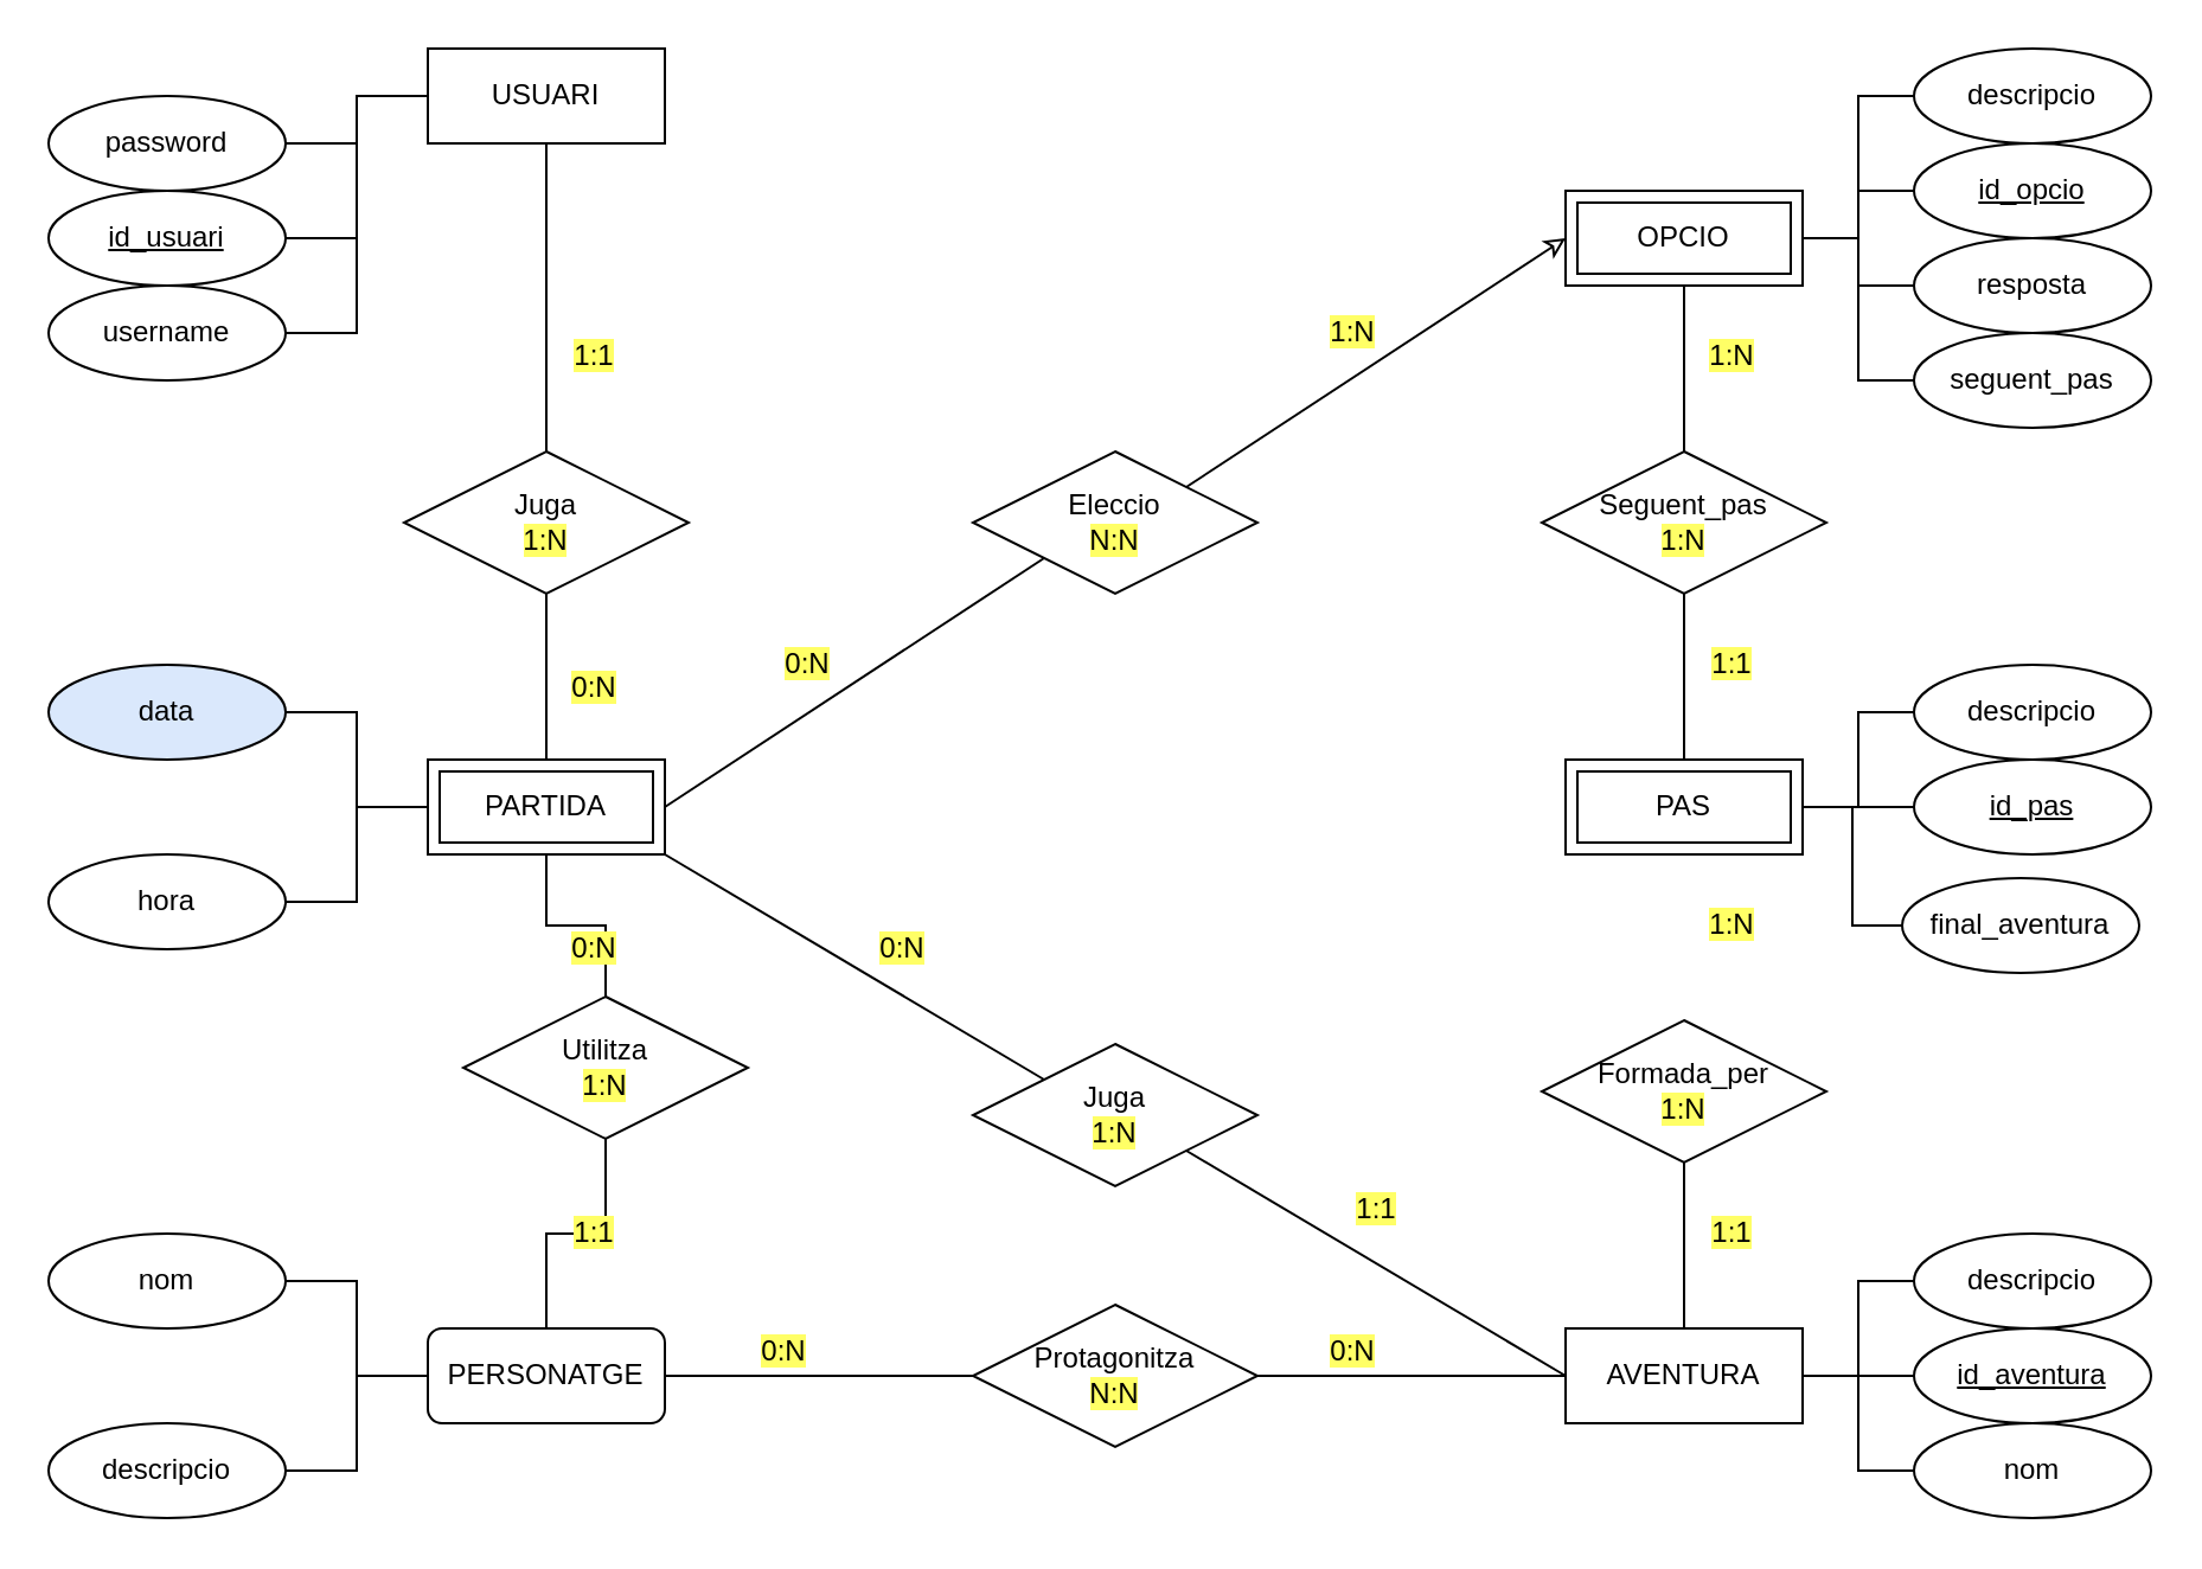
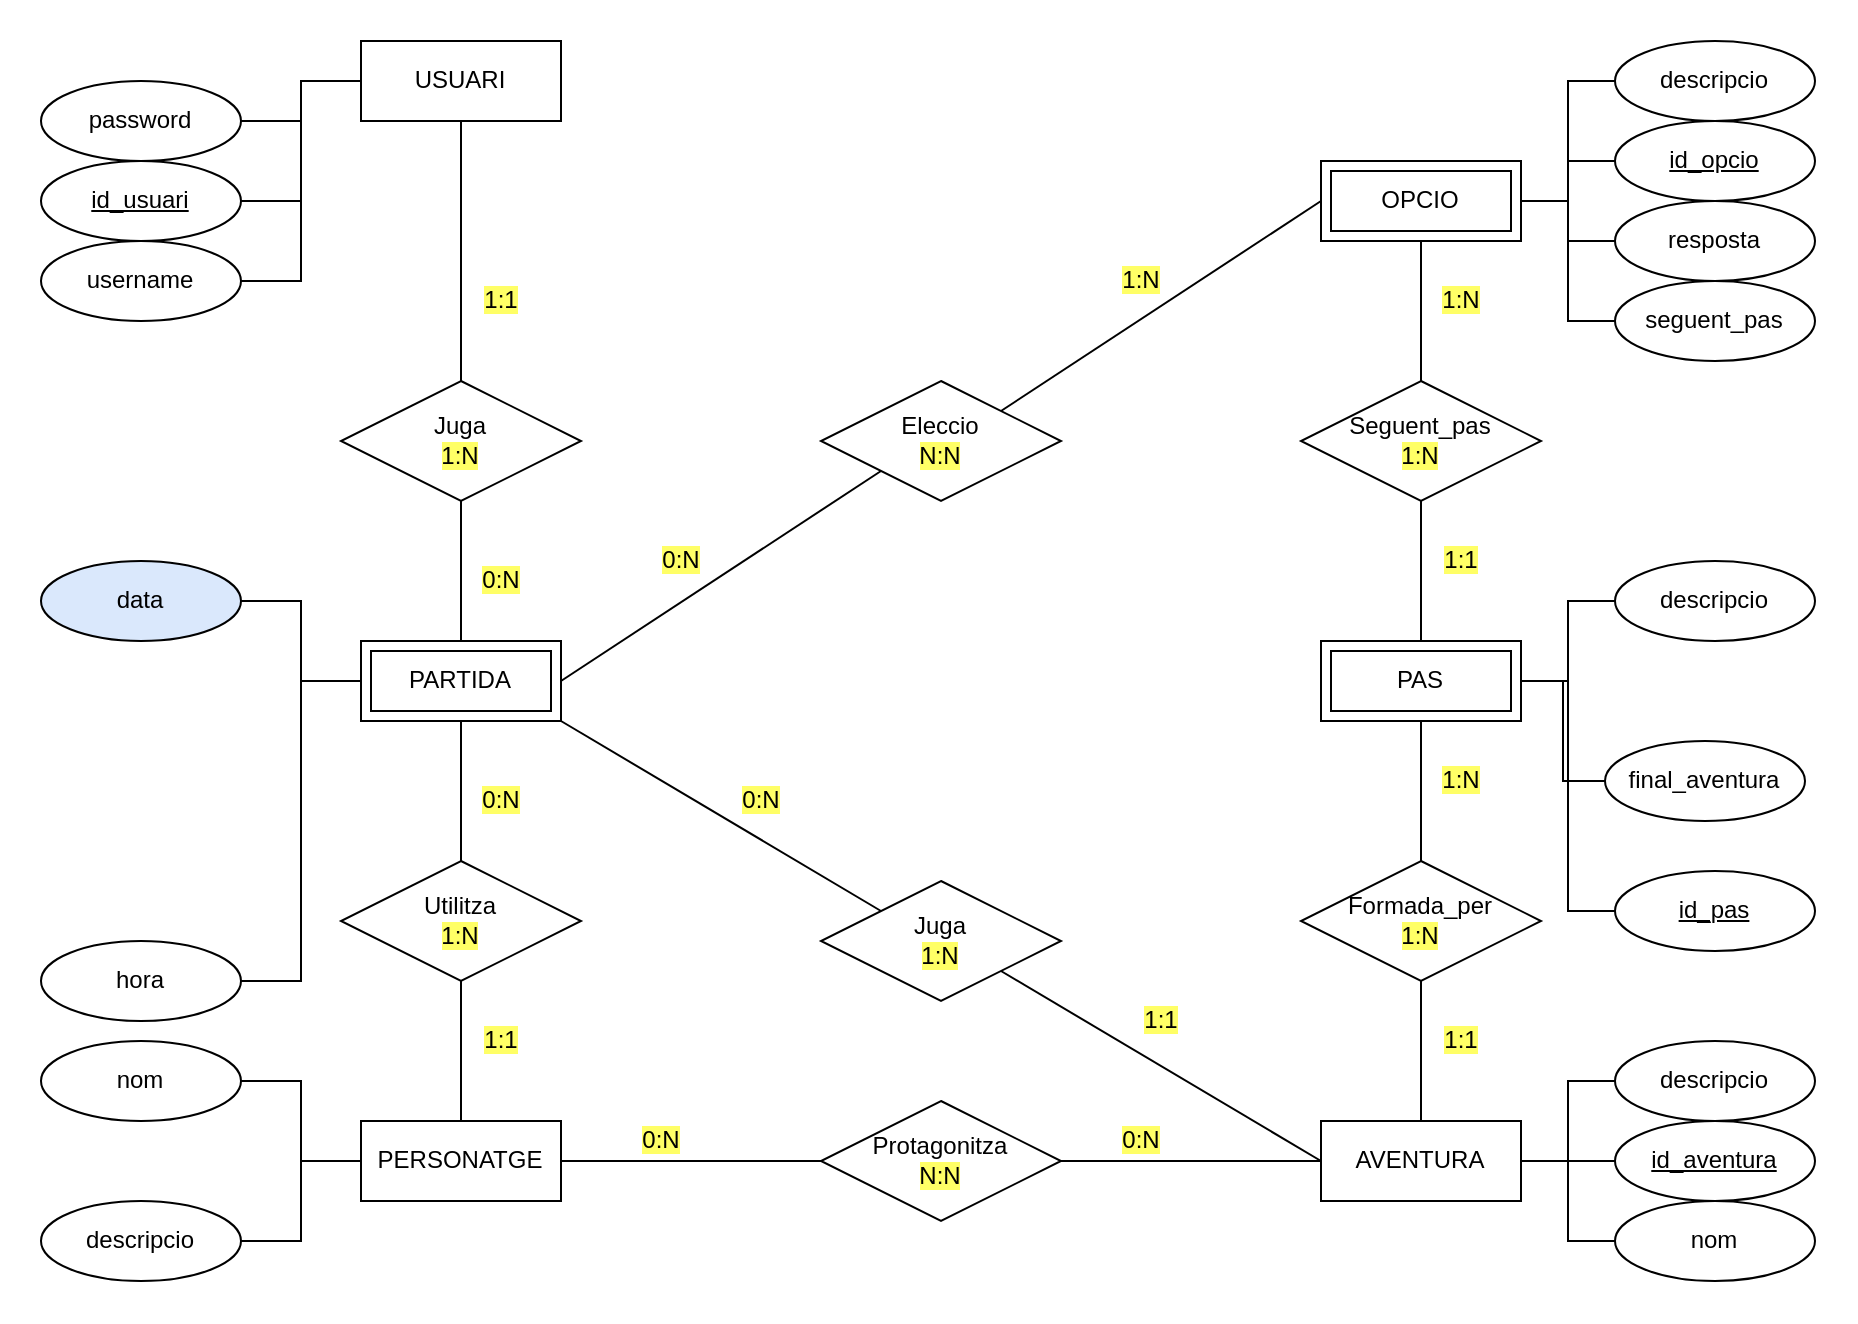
- <mxCell id="26" style="edgeStyle=none;rounded=0;orthogonalLoop=1;jettySize=auto;html=1;exitX=1;exitY=0;exitDx=0;exitDy=0;entryX=0;entryY=0.5;entryDx=0;entryDy=0;endArrow=classic;endFill=0;" parent="1" source="27" target="25" edge="1"><mxGeometry relative="1" as="geometry" /></mxCell>
+ <mxCell id="26" style="edgeStyle=none;rounded=0;orthogonalLoop=1;jettySize=auto;html=1;exitX=1;exitY=0;exitDx=0;exitDy=0;entryX=0;entryY=0.5;entryDx=0;entryDy=0;endArrow=none;endFill=0;" parent="1" source="27" target="25" edge="1"><mxGeometry relative="1" as="geometry" /></mxCell>
- <mxCell id="65" value="id_pas" style="ellipse;whiteSpace=wrap;html=1;align=center;fontStyle=4;labelBackgroundColor=#FFFFFF;" parent="1" vertex="1"><mxGeometry x="807" y="320" width="100" height="40" as="geometry" /></mxCell>
+ <mxCell id="65" value="id_pas" style="ellipse;whiteSpace=wrap;html=1;align=center;fontStyle=4;labelBackgroundColor=#FFFFFF;" parent="1" vertex="1"><mxGeometry x="807" y="435" width="100" height="40" as="geometry" /></mxCell>
- <mxCell id="40" value="hora" style="ellipse;whiteSpace=wrap;html=1;align=center;" parent="1" vertex="1"><mxGeometry x="20" y="360" width="100" height="40" as="geometry" /></mxCell>
+ <mxCell id="40" value="hora" style="ellipse;whiteSpace=wrap;html=1;align=center;" parent="1" vertex="1"><mxGeometry x="20" y="470" width="100" height="40" as="geometry" /></mxCell>
+ <mxCell id="20" value="" style="edgeStyle=orthogonalEdgeStyle;rounded=0;orthogonalLoop=1;jettySize=auto;html=1;endArrow=none;endFill=0;" parent="1" source="21" target="19" edge="1"><mxGeometry relative="1" as="geometry" /></mxCell>
- <mxCell id="16" value="Utilitza&lt;br&gt;&lt;span style=&quot;background-color: rgb(255 , 255 , 102)&quot;&gt;1:N&lt;/span&gt;" style="shape=rhombus;perimeter=rhombusPerimeter;whiteSpace=wrap;html=1;align=center;" parent="1" vertex="1"><mxGeometry x="195" y="420" width="120" height="60" as="geometry" /></mxCell>
+ <mxCell id="16" value="Utilitza&lt;br&gt;&lt;span style=&quot;background-color: rgb(255 , 255 , 102)&quot;&gt;1:N&lt;/span&gt;" style="shape=rhombus;perimeter=rhombusPerimeter;whiteSpace=wrap;html=1;align=center;" parent="1" vertex="1"><mxGeometry x="170" y="430" width="120" height="60" as="geometry" /></mxCell>
- <mxCell id="4" value="PERSONATGE" style="whiteSpace=wrap;html=1;align=center;rounded=1;" parent="1" vertex="1"><mxGeometry x="180" y="560" width="100" height="40" as="geometry" /></mxCell>
+ <mxCell id="4" value="PERSONATGE" style="whiteSpace=wrap;html=1;align=center;" parent="1" vertex="1"><mxGeometry x="180" y="560" width="100" height="40" as="geometry" /></mxCell>
